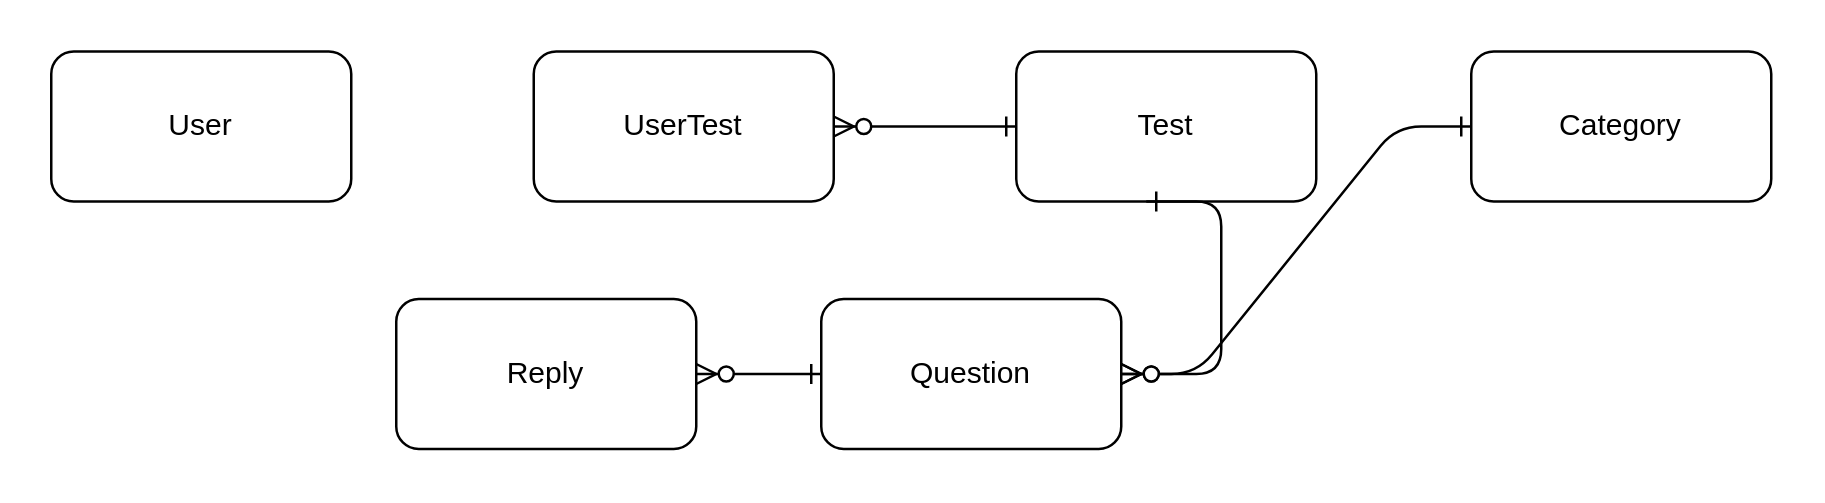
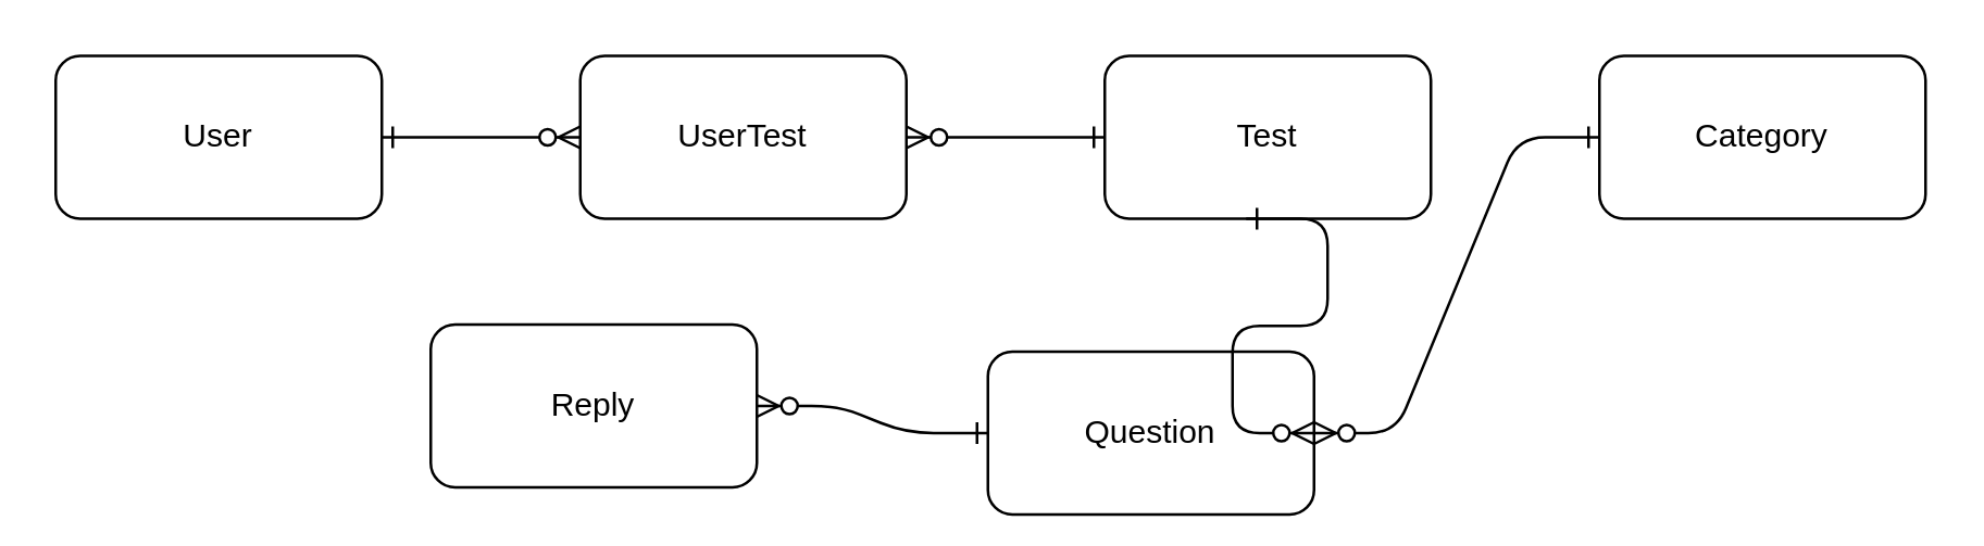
+ <mxCell id="5" value="" style="edgeStyle=entityRelationEdgeStyle;endArrow=ERzeroToMany;startArrow=ERone;endFill=1;startFill=0;" edge="1" parent="1" source="2" target="4"><mxGeometry width="100" height="100" relative="1" as="geometry"><mxPoint x="143" y="50" as="sourcePoint" /><mxPoint x="243" y="50" as="targetPoint" /></mxGeometry></mxCell>
- <mxCell id="9" value="Question" style="rounded=1;whiteSpace=wrap;html=1;" vertex="1" parent="1"><mxGeometry x="328" y="119" width="120" height="60" as="geometry" /></mxCell>
+ <mxCell id="9" value="Question" style="rounded=1;whiteSpace=wrap;html=1;" vertex="1" parent="1"><mxGeometry x="363" y="129" width="120" height="60" as="geometry" /></mxCell>
